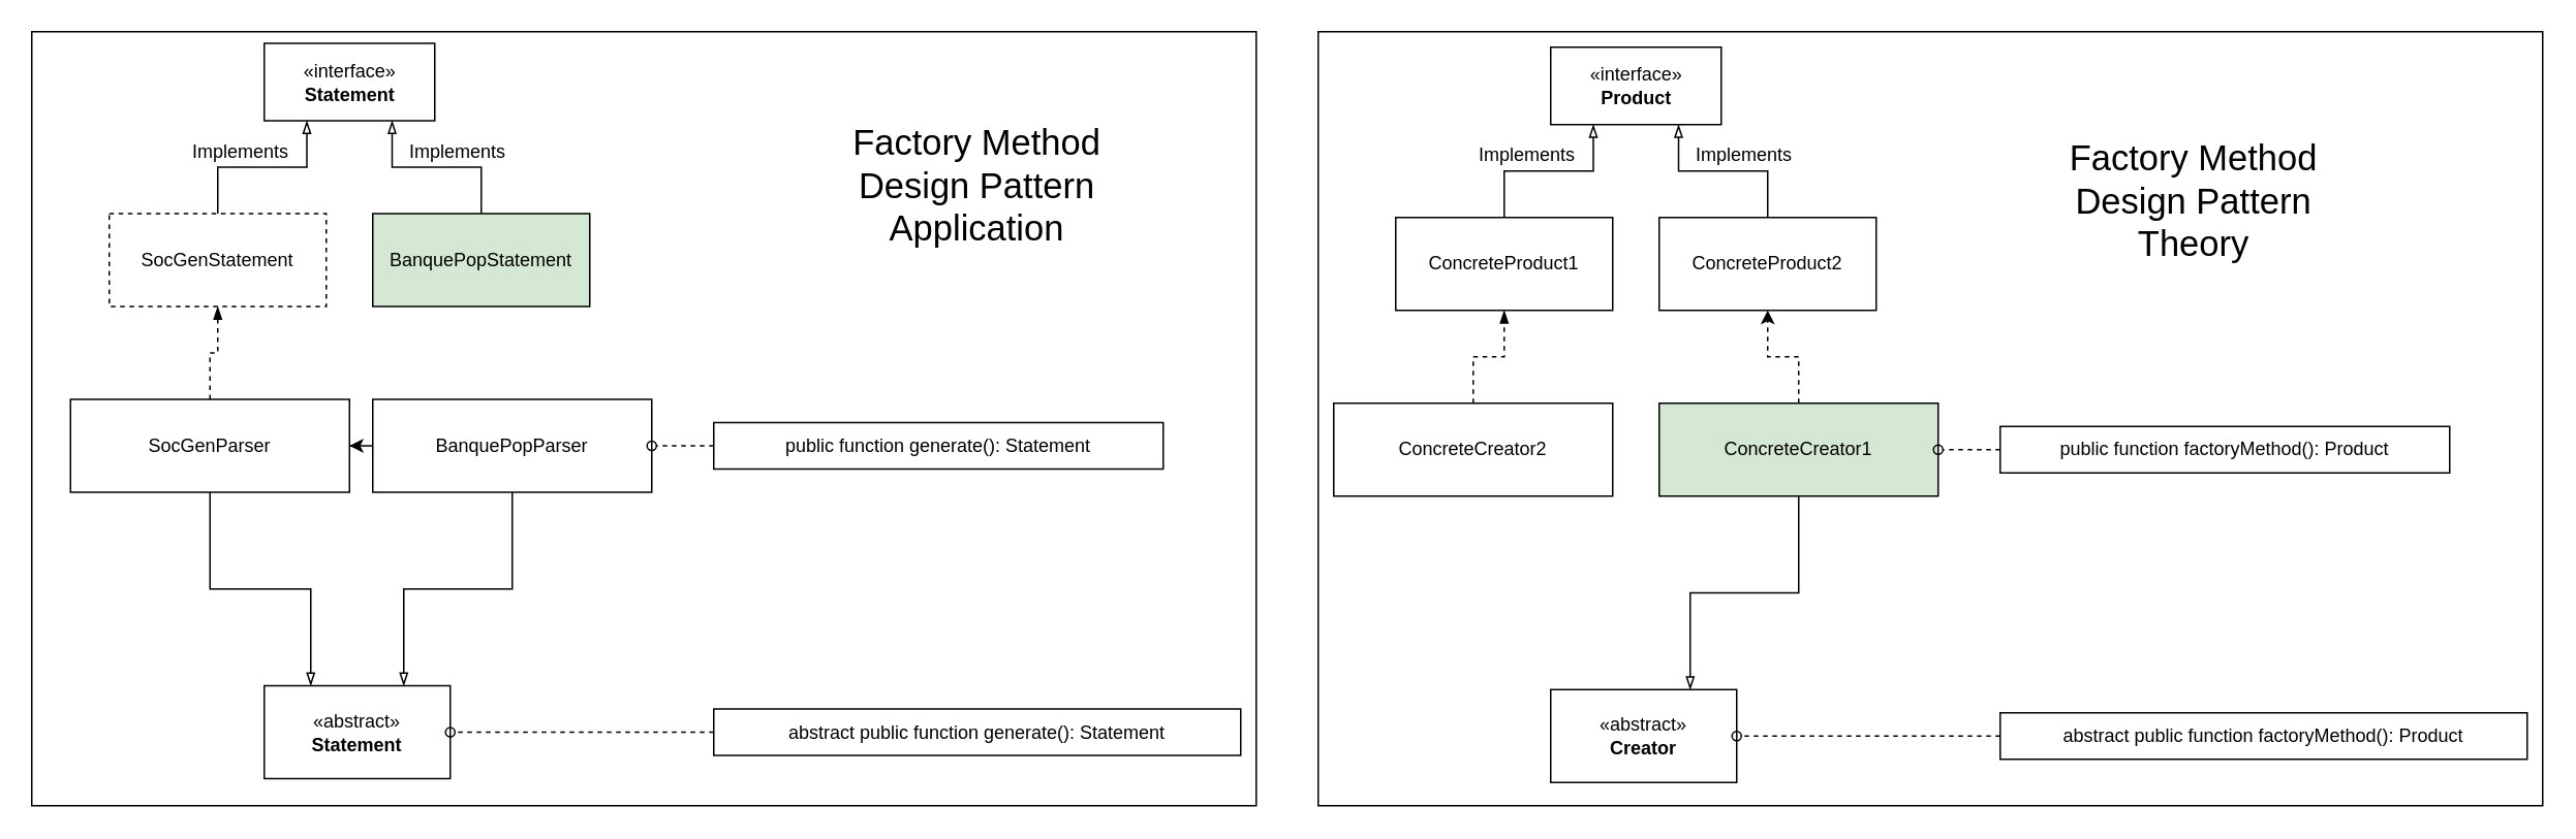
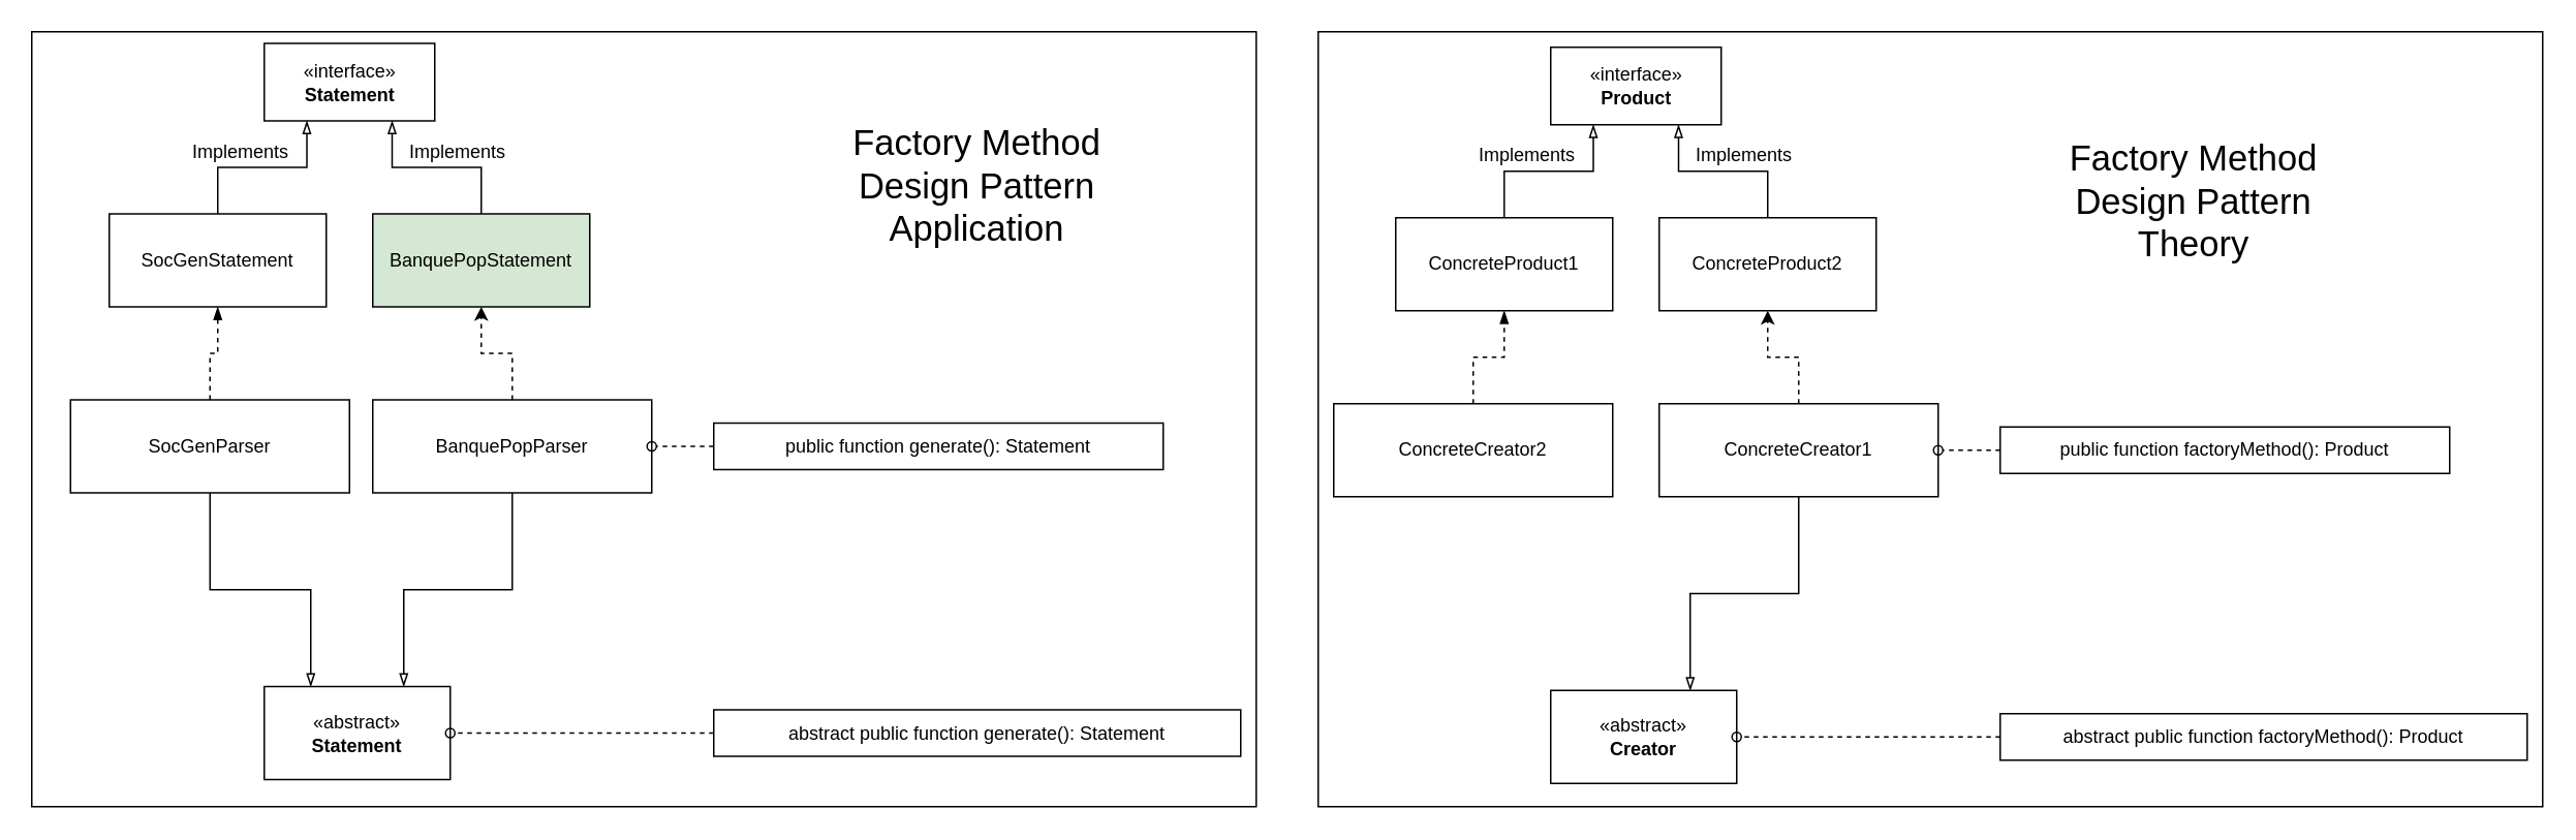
- <mxCell id="17" value="SocGenStatement" style="rounded=0;whiteSpace=wrap;html=1;dashed=1;" vertex="1" parent="1"><mxGeometry x="70" y="137.5" width="140" height="60" as="geometry" /></mxCell>
+ <mxCell id="17" value="SocGenStatement" style="rounded=0;whiteSpace=wrap;html=1;" vertex="1" parent="1"><mxGeometry x="70" y="137.5" width="140" height="60" as="geometry" /></mxCell>
- <mxCell id="6" value="" style="edgeStyle=orthogonalEdgeStyle;rounded=0;orthogonalLoop=1;jettySize=auto;html=1;dashed=1;" edge="1" parent="1" source="8" target="20"><mxGeometry relative="1" as="geometry" /></mxCell>
+ <mxCell id="6" value="" style="edgeStyle=orthogonalEdgeStyle;rounded=0;orthogonalLoop=1;jettySize=auto;html=1;dashed=1;" edge="1" parent="1" source="8" target="5"><mxGeometry relative="1" as="geometry" /></mxCell>
- <mxCell id="26" value="ConcreteCreator1" style="rounded=0;whiteSpace=wrap;html=1;fillColor=#d5e8d4;" vertex="1" parent="1"><mxGeometry x="1070" y="260" width="180" height="60" as="geometry" /></mxCell>
+ <mxCell id="26" value="ConcreteCreator1" style="rounded=0;whiteSpace=wrap;html=1;" vertex="1" parent="1"><mxGeometry x="1070" y="260" width="180" height="60" as="geometry" /></mxCell>
